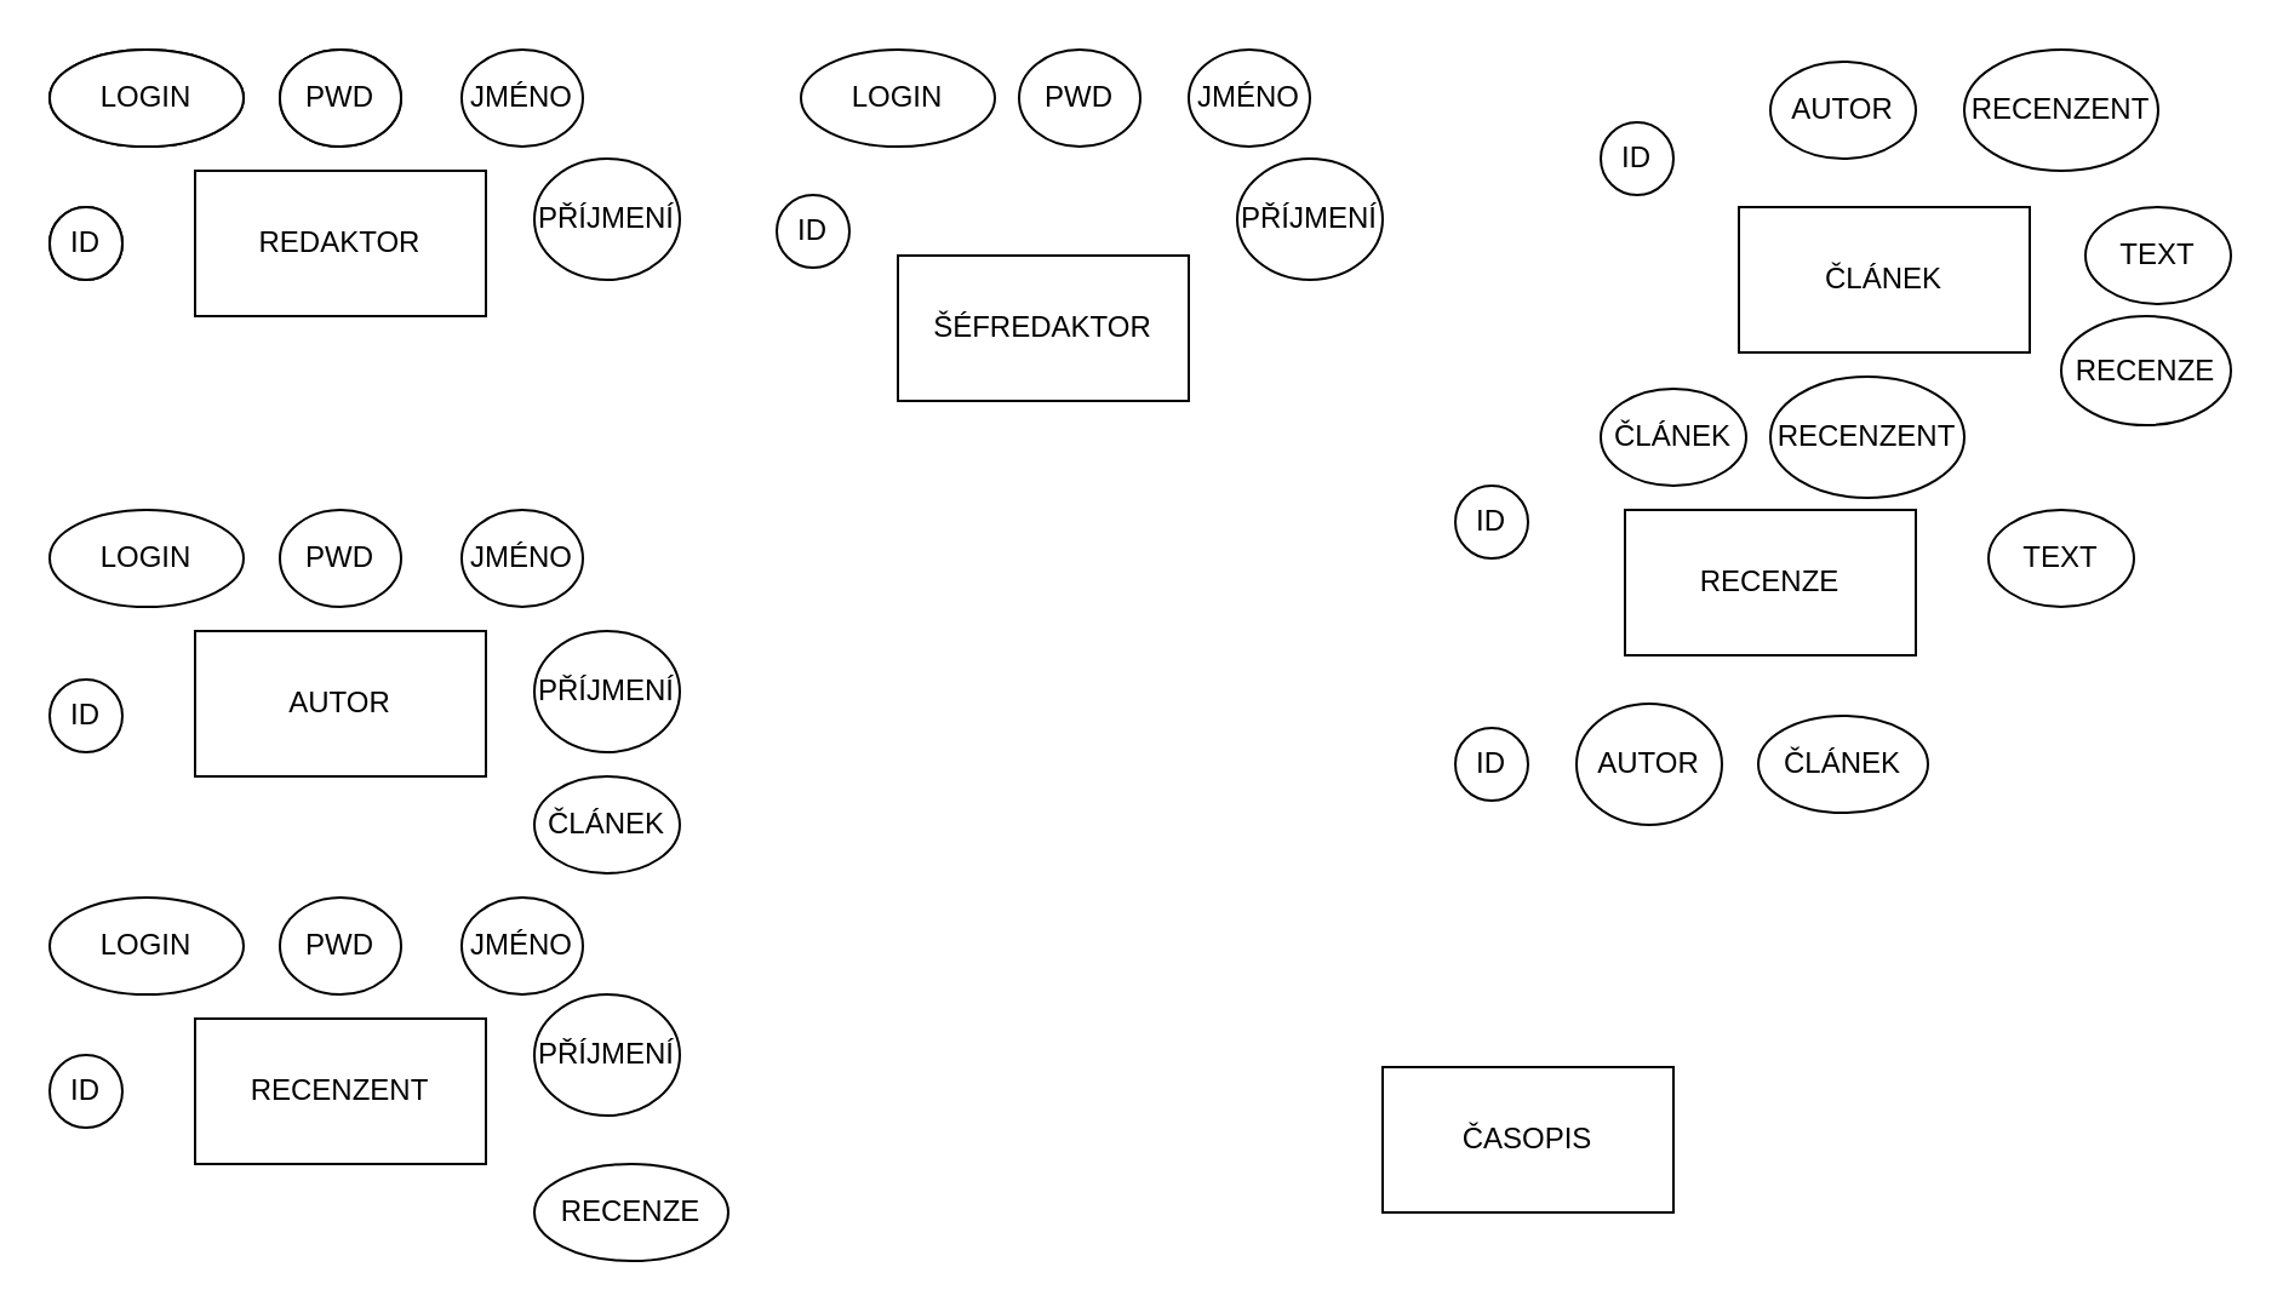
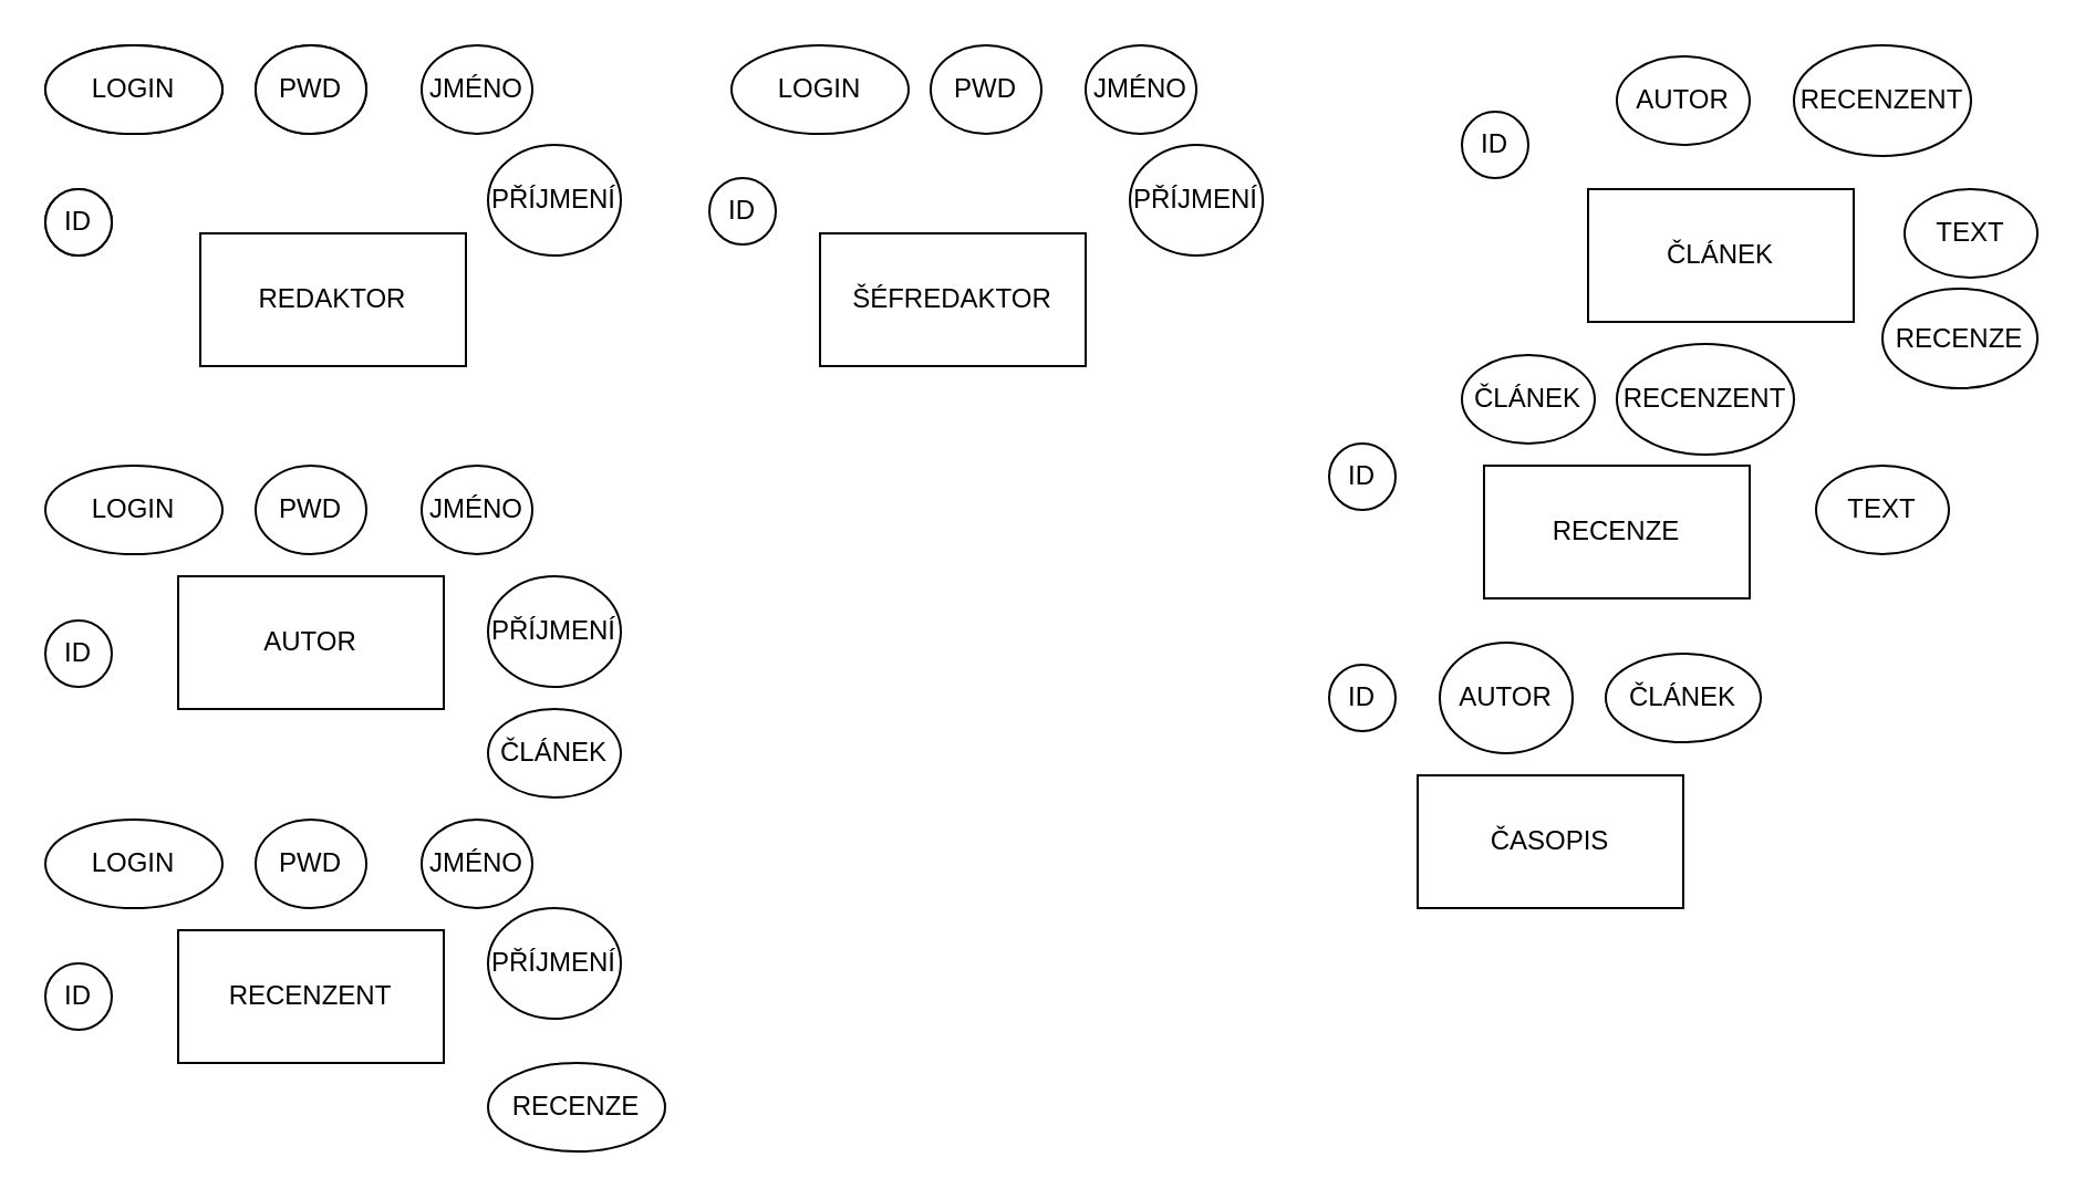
- <mxCell id="2" value="REDAKTOR" style="rounded=0;whiteSpace=wrap;html=1;" vertex="1" parent="1"><mxGeometry x="80" y="70" width="120" height="60" as="geometry" /></mxCell>
+ <mxCell id="2" value="REDAKTOR" style="rounded=0;whiteSpace=wrap;html=1;" vertex="1" parent="1"><mxGeometry x="90" y="105" width="120" height="60" as="geometry" /></mxCell>
- <mxCell id="8" value="&lt;div&gt;ČASOPIS&lt;/div&gt;" style="rounded=0;whiteSpace=wrap;html=1;" vertex="1" parent="1"><mxGeometry x="570" y="440" width="120" height="60" as="geometry" /></mxCell>
+ <mxCell id="8" value="&lt;div&gt;ČASOPIS&lt;/div&gt;" style="rounded=0;whiteSpace=wrap;html=1;" vertex="1" parent="1"><mxGeometry x="640" y="350" width="120" height="60" as="geometry" /></mxCell>
